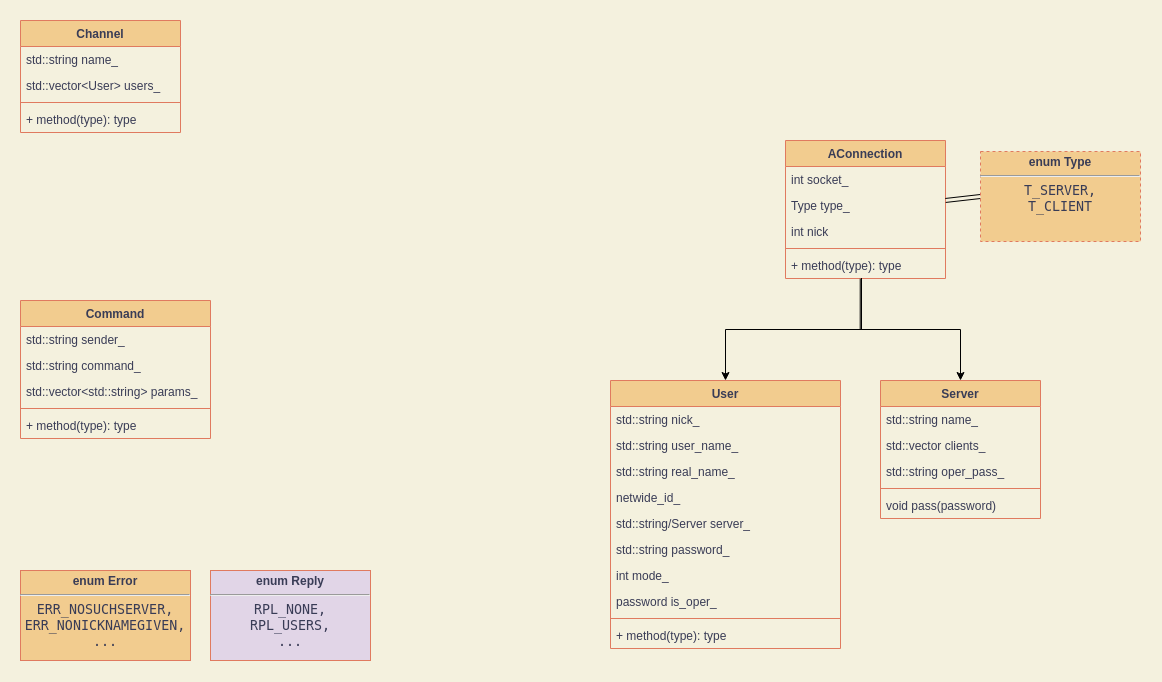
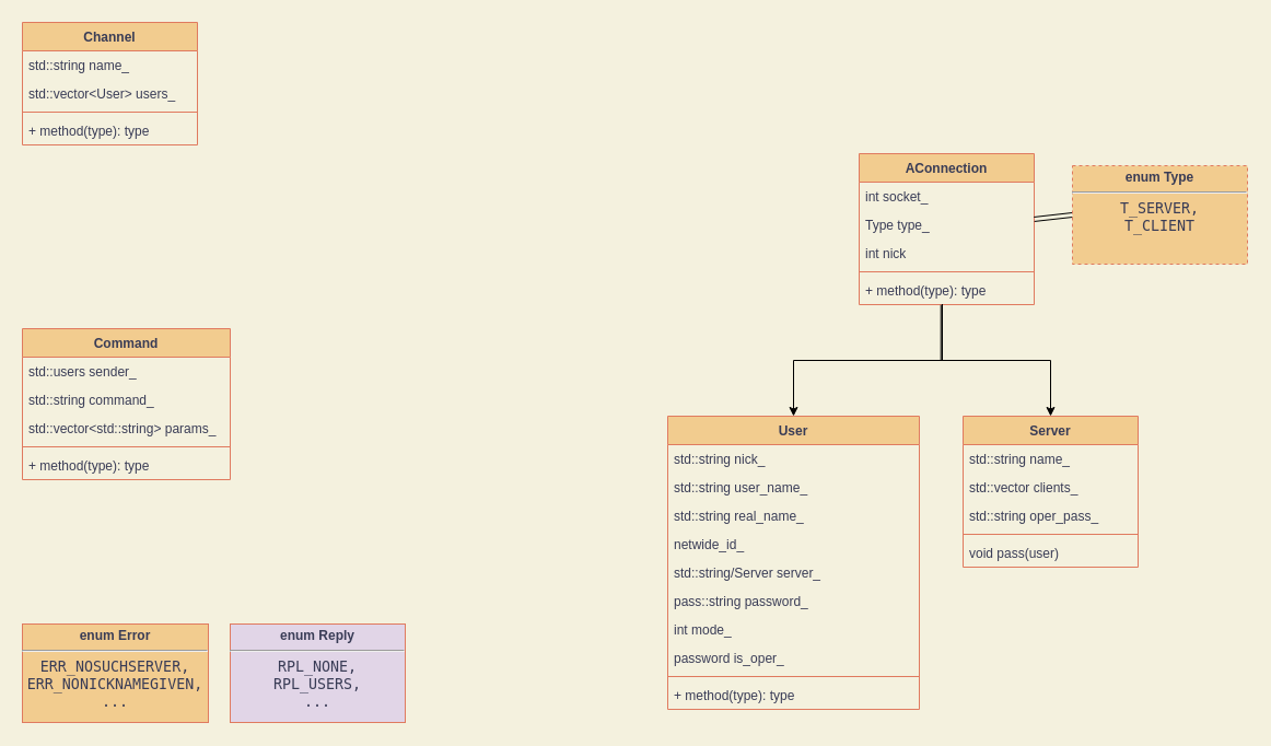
- <mxCell id="25" value="std::string sender_" style="text;strokeColor=none;fillColor=none;align=left;verticalAlign=top;spacingLeft=4;spacingRight=4;overflow=hidden;rotatable=0;points=[[0,0.5],[1,0.5]];portConstraint=eastwest;fontColor=#393C56;" parent="24" vertex="1"><mxGeometry y="26" width="190" height="26" as="geometry" /></mxCell>
+ <mxCell id="25" value="std::users sender_" style="text;strokeColor=none;fillColor=none;align=left;verticalAlign=top;spacingLeft=4;spacingRight=4;overflow=hidden;rotatable=0;points=[[0,0.5],[1,0.5]];portConstraint=eastwest;fontColor=#393C56;" parent="24" vertex="1"><mxGeometry y="26" width="190" height="26" as="geometry" /></mxCell>
- <mxCell id="23" value="void pass(password)" style="text;strokeColor=none;fillColor=none;align=left;verticalAlign=top;spacingLeft=4;spacingRight=4;overflow=hidden;rotatable=0;points=[[0,0.5],[1,0.5]];portConstraint=eastwest;fontColor=#393C56;" parent="18" vertex="1"><mxGeometry y="112" width="160" height="26" as="geometry" /></mxCell>
+ <mxCell id="23" value="void pass(user)" style="text;strokeColor=none;fillColor=none;align=left;verticalAlign=top;spacingLeft=4;spacingRight=4;overflow=hidden;rotatable=0;points=[[0,0.5],[1,0.5]];portConstraint=eastwest;fontColor=#393C56;" parent="18" vertex="1"><mxGeometry y="112" width="160" height="26" as="geometry" /></mxCell>
- <mxCell id="8" value="std::string password_" style="text;strokeColor=none;fillColor=none;align=left;verticalAlign=top;spacingLeft=4;spacingRight=4;overflow=hidden;rotatable=0;points=[[0,0.5],[1,0.5]];portConstraint=eastwest;fontColor=#393C56;" parent="2" vertex="1"><mxGeometry y="156" width="230" height="26" as="geometry" /></mxCell>
+ <mxCell id="8" value="pass::string password_" style="text;strokeColor=none;fillColor=none;align=left;verticalAlign=top;spacingLeft=4;spacingRight=4;overflow=hidden;rotatable=0;points=[[0,0.5],[1,0.5]];portConstraint=eastwest;fontColor=#393C56;" parent="2" vertex="1"><mxGeometry y="156" width="230" height="26" as="geometry" /></mxCell>
